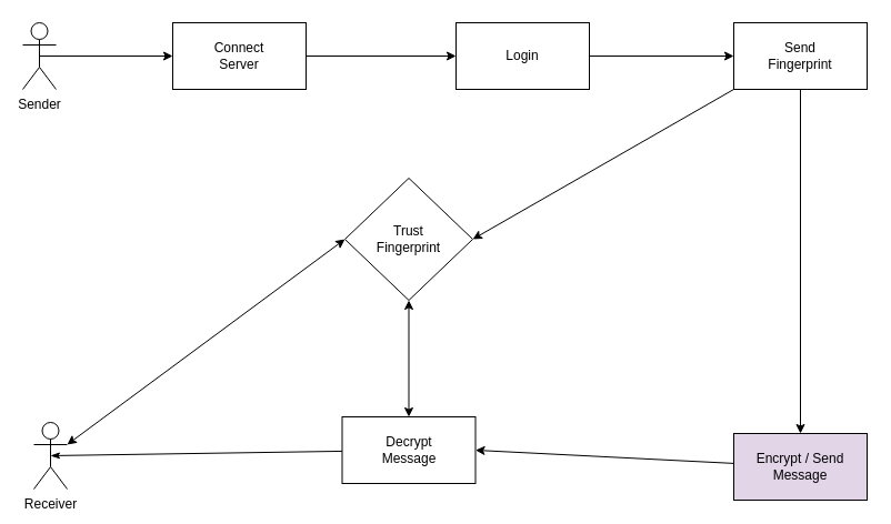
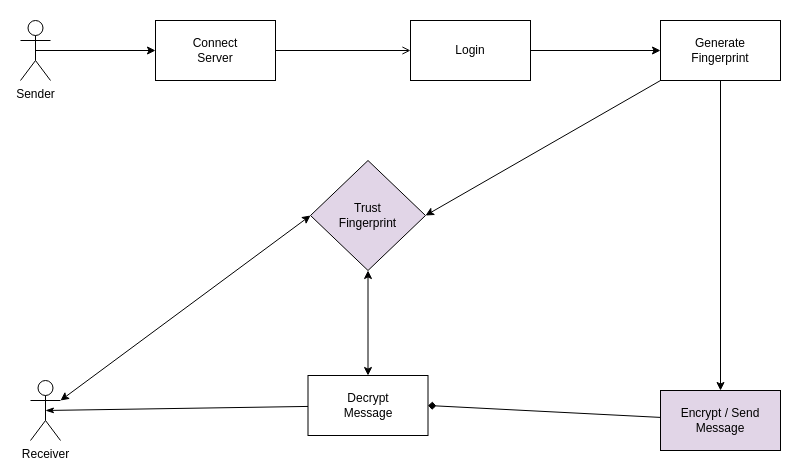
- <mxCell id="3" style="edgeStyle=none;html=1;" parent="1" source="4" target="7" edge="1"><mxGeometry relative="1" as="geometry" /></mxCell>
+ <mxCell id="3" style="edgeStyle=none;html=1;endArrow=open;" parent="1" source="4" target="7" edge="1"><mxGeometry relative="1" as="geometry" /></mxCell>
- <mxCell id="9" value="Send &lt;br&gt;Fingerprint" style="rounded=0;whiteSpace=wrap;html=1;" parent="1" vertex="1"><mxGeometry x="660" y="20" width="120" height="60" as="geometry" /></mxCell>
+ <mxCell id="9" value="Generate &lt;br&gt;Fingerprint" style="rounded=0;whiteSpace=wrap;html=1;" parent="1" vertex="1"><mxGeometry x="660" y="20" width="120" height="60" as="geometry" /></mxCell>
- <mxCell id="18" value="Trust&lt;br&gt;Fingerprint" style="rhombus;whiteSpace=wrap;html=1;rounded=0;" parent="1" vertex="1"><mxGeometry x="310" y="160" width="115" height="110" as="geometry" /></mxCell>
+ <mxCell id="18" value="Trust&lt;br&gt;Fingerprint" style="rhombus;whiteSpace=wrap;html=1;rounded=0;fillColor=#e1d5e7;" parent="1" vertex="1"><mxGeometry x="310" y="160" width="115" height="110" as="geometry" /></mxCell>
- <mxCell id="11" style="edgeStyle=none;html=1;entryX=1;entryY=0.5;entryDx=0;entryDy=0;" parent="1" source="12" target="16" edge="1"><mxGeometry relative="1" as="geometry" /></mxCell>
+ <mxCell id="11" style="edgeStyle=none;html=1;entryX=1;entryY=0.5;entryDx=0;entryDy=0;endArrow=diamond;" parent="1" source="12" target="16" edge="1"><mxGeometry relative="1" as="geometry" /></mxCell>
